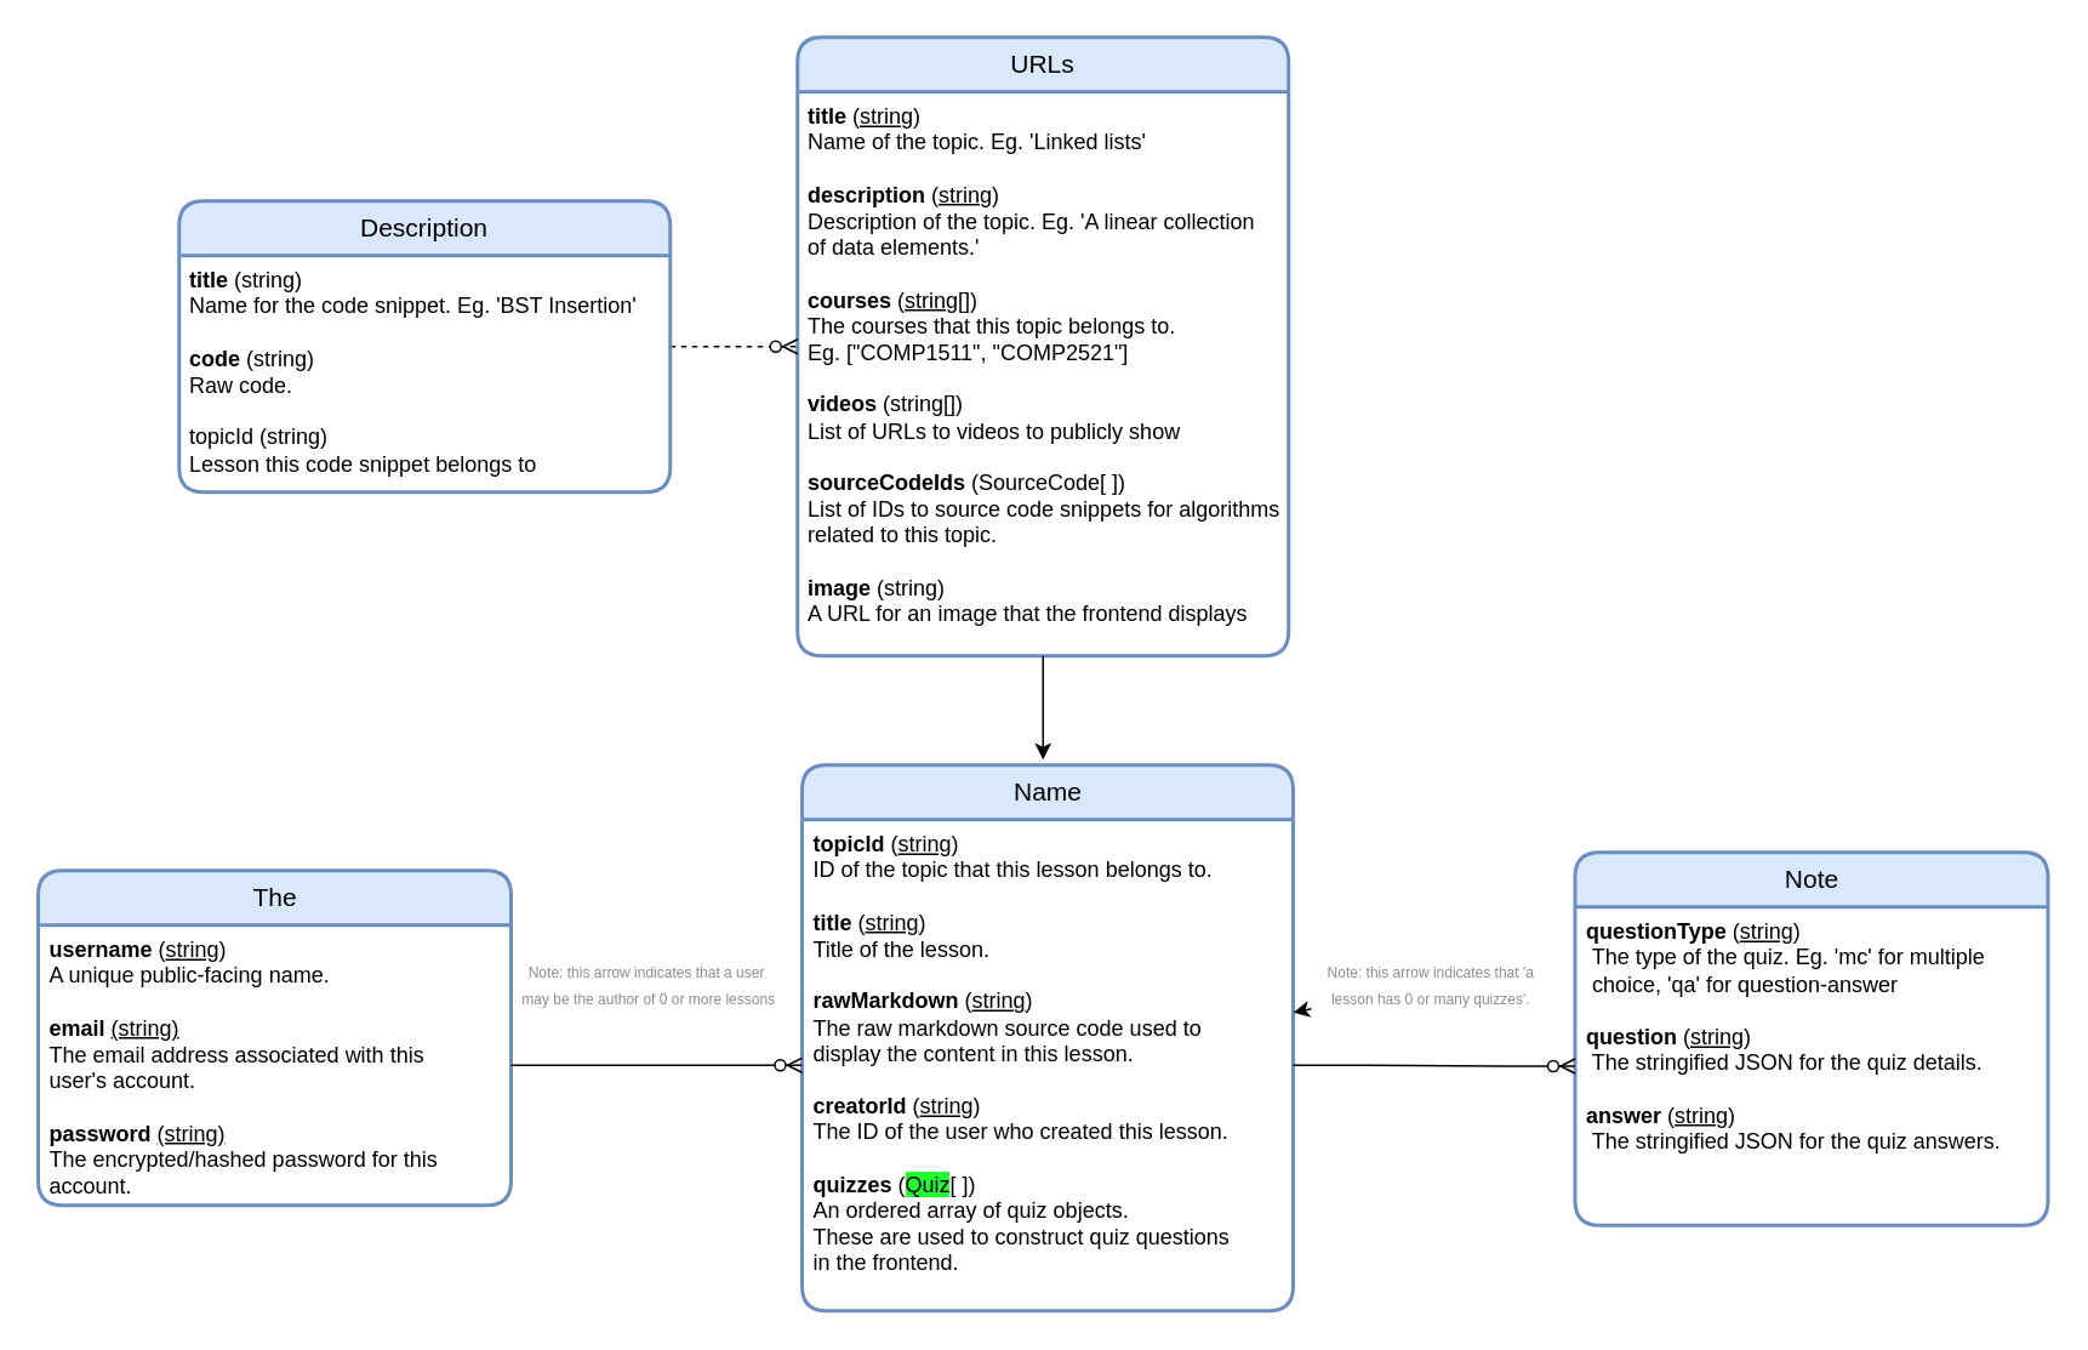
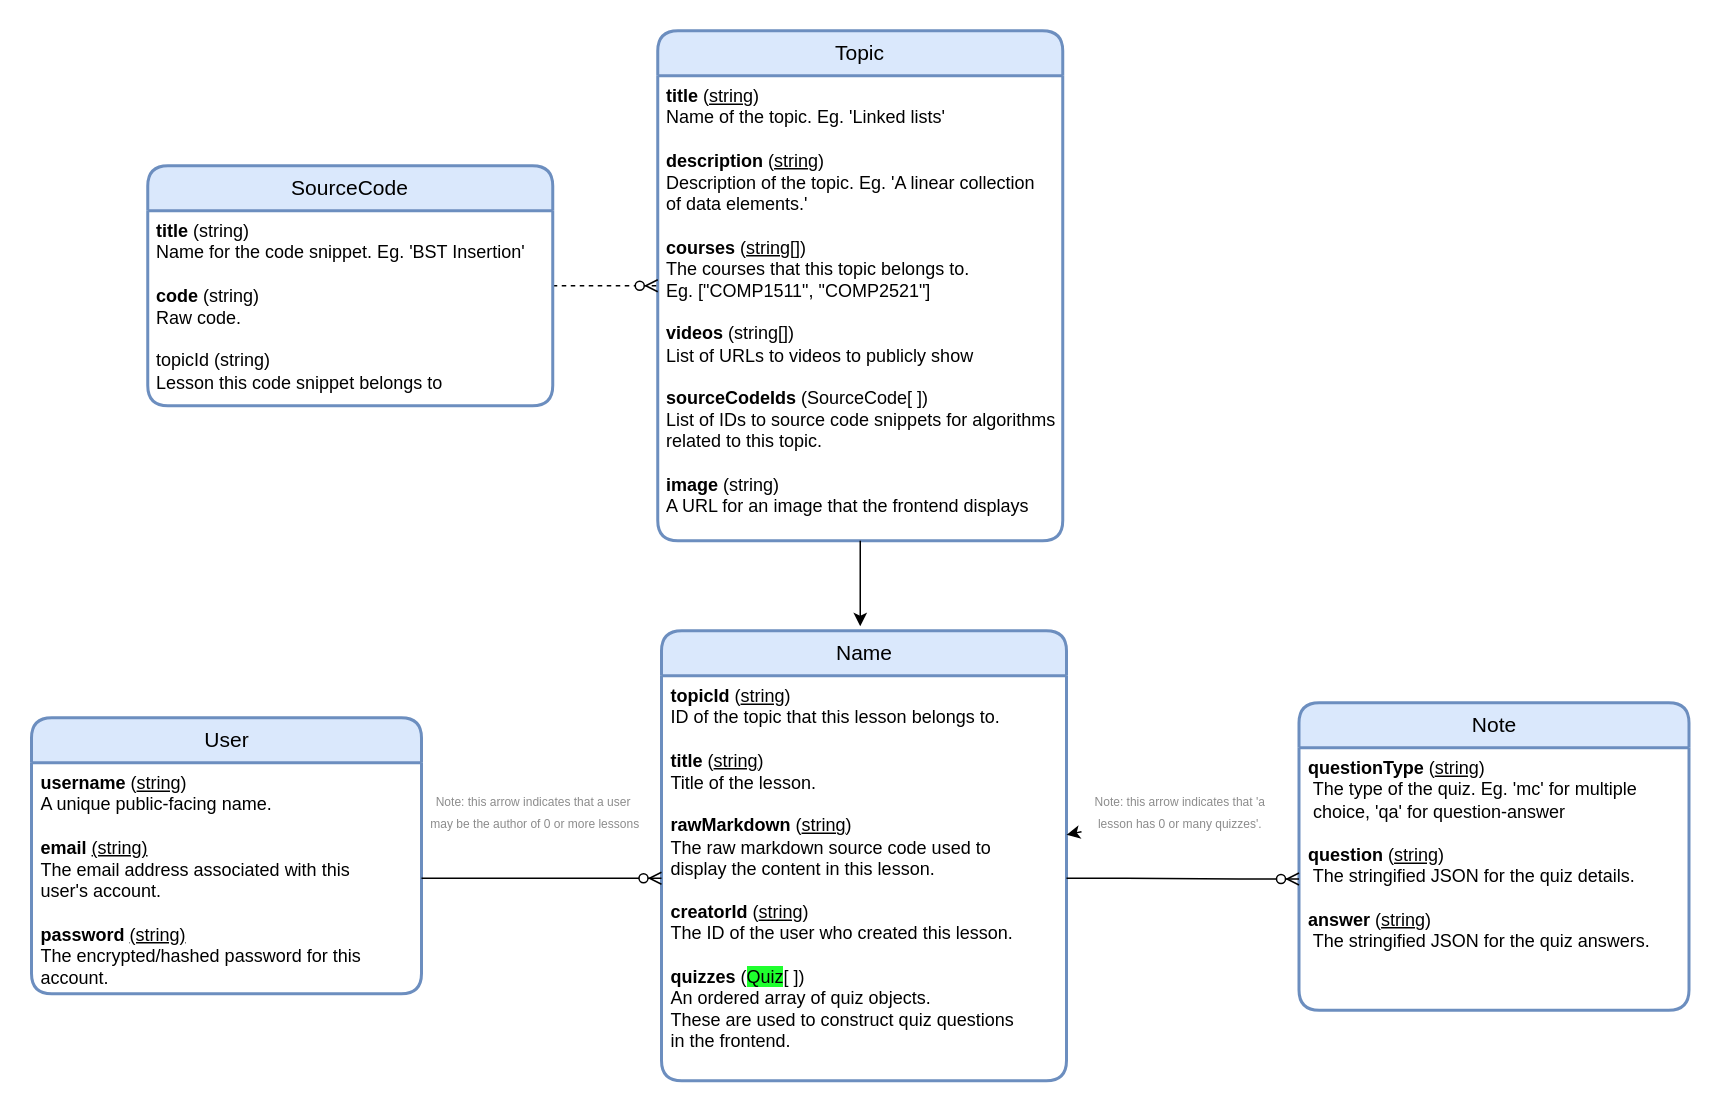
- <mxCell id="13" value="URLs" style="swimlane;childLayout=stackLayout;horizontal=1;startSize=30;horizontalStack=0;rounded=1;fontSize=14;fontStyle=0;strokeWidth=2;resizeParent=0;resizeLast=1;shadow=0;dashed=0;align=center;fontFamily=Helvetica;fillColor=#dae8fc;strokeColor=#6c8ebf;whiteSpace=wrap;" parent="1" vertex="1"><mxGeometry x="438" width="270" height="340" as="geometry" y="20" /></mxCell>
+ <mxCell id="13" value="Topic" style="swimlane;childLayout=stackLayout;horizontal=1;startSize=30;horizontalStack=0;rounded=1;fontSize=14;fontStyle=0;strokeWidth=2;resizeParent=0;resizeLast=1;shadow=0;dashed=0;align=center;fontFamily=Helvetica;fillColor=#dae8fc;strokeColor=#6c8ebf;whiteSpace=wrap;" parent="1" vertex="1"><mxGeometry x="438" width="270" height="340" as="geometry" y="20" /></mxCell>
- <mxCell id="17" value="Description" style="swimlane;childLayout=stackLayout;horizontal=1;startSize=30;horizontalStack=0;rounded=1;fontSize=14;fontStyle=0;strokeWidth=2;resizeParent=0;resizeLast=1;shadow=0;dashed=0;align=center;fontFamily=Helvetica;fillColor=#dae8fc;strokeColor=#6c8ebf;whiteSpace=wrap;" parent="1" vertex="1"><mxGeometry x="98" y="110" width="270" height="160" as="geometry" /></mxCell>
+ <mxCell id="17" value="SourceCode" style="swimlane;childLayout=stackLayout;horizontal=1;startSize=30;horizontalStack=0;rounded=1;fontSize=14;fontStyle=0;strokeWidth=2;resizeParent=0;resizeLast=1;shadow=0;dashed=0;align=center;fontFamily=Helvetica;fillColor=#dae8fc;strokeColor=#6c8ebf;whiteSpace=wrap;" parent="1" vertex="1"><mxGeometry x="98" y="110" width="270" height="160" as="geometry" /></mxCell>
- <mxCell id="4" value="The" style="swimlane;childLayout=stackLayout;horizontal=1;startSize=30;horizontalStack=0;rounded=1;fontSize=14;fontStyle=0;strokeWidth=2;resizeParent=0;resizeLast=1;shadow=0;dashed=0;align=center;fontFamily=Helvetica;fillColor=#dae8fc;strokeColor=#6c8ebf;whiteSpace=wrap;html=1;" parent="1" vertex="1"><mxGeometry x="20.5" y="478" width="260" height="184" as="geometry" /></mxCell>
+ <mxCell id="4" value="User" style="swimlane;childLayout=stackLayout;horizontal=1;startSize=30;horizontalStack=0;rounded=1;fontSize=14;fontStyle=0;strokeWidth=2;resizeParent=0;resizeLast=1;shadow=0;dashed=0;align=center;fontFamily=Helvetica;fillColor=#dae8fc;strokeColor=#6c8ebf;whiteSpace=wrap;html=1;" parent="1" vertex="1"><mxGeometry x="20.5" y="478" width="260" height="184" as="geometry" /></mxCell>
